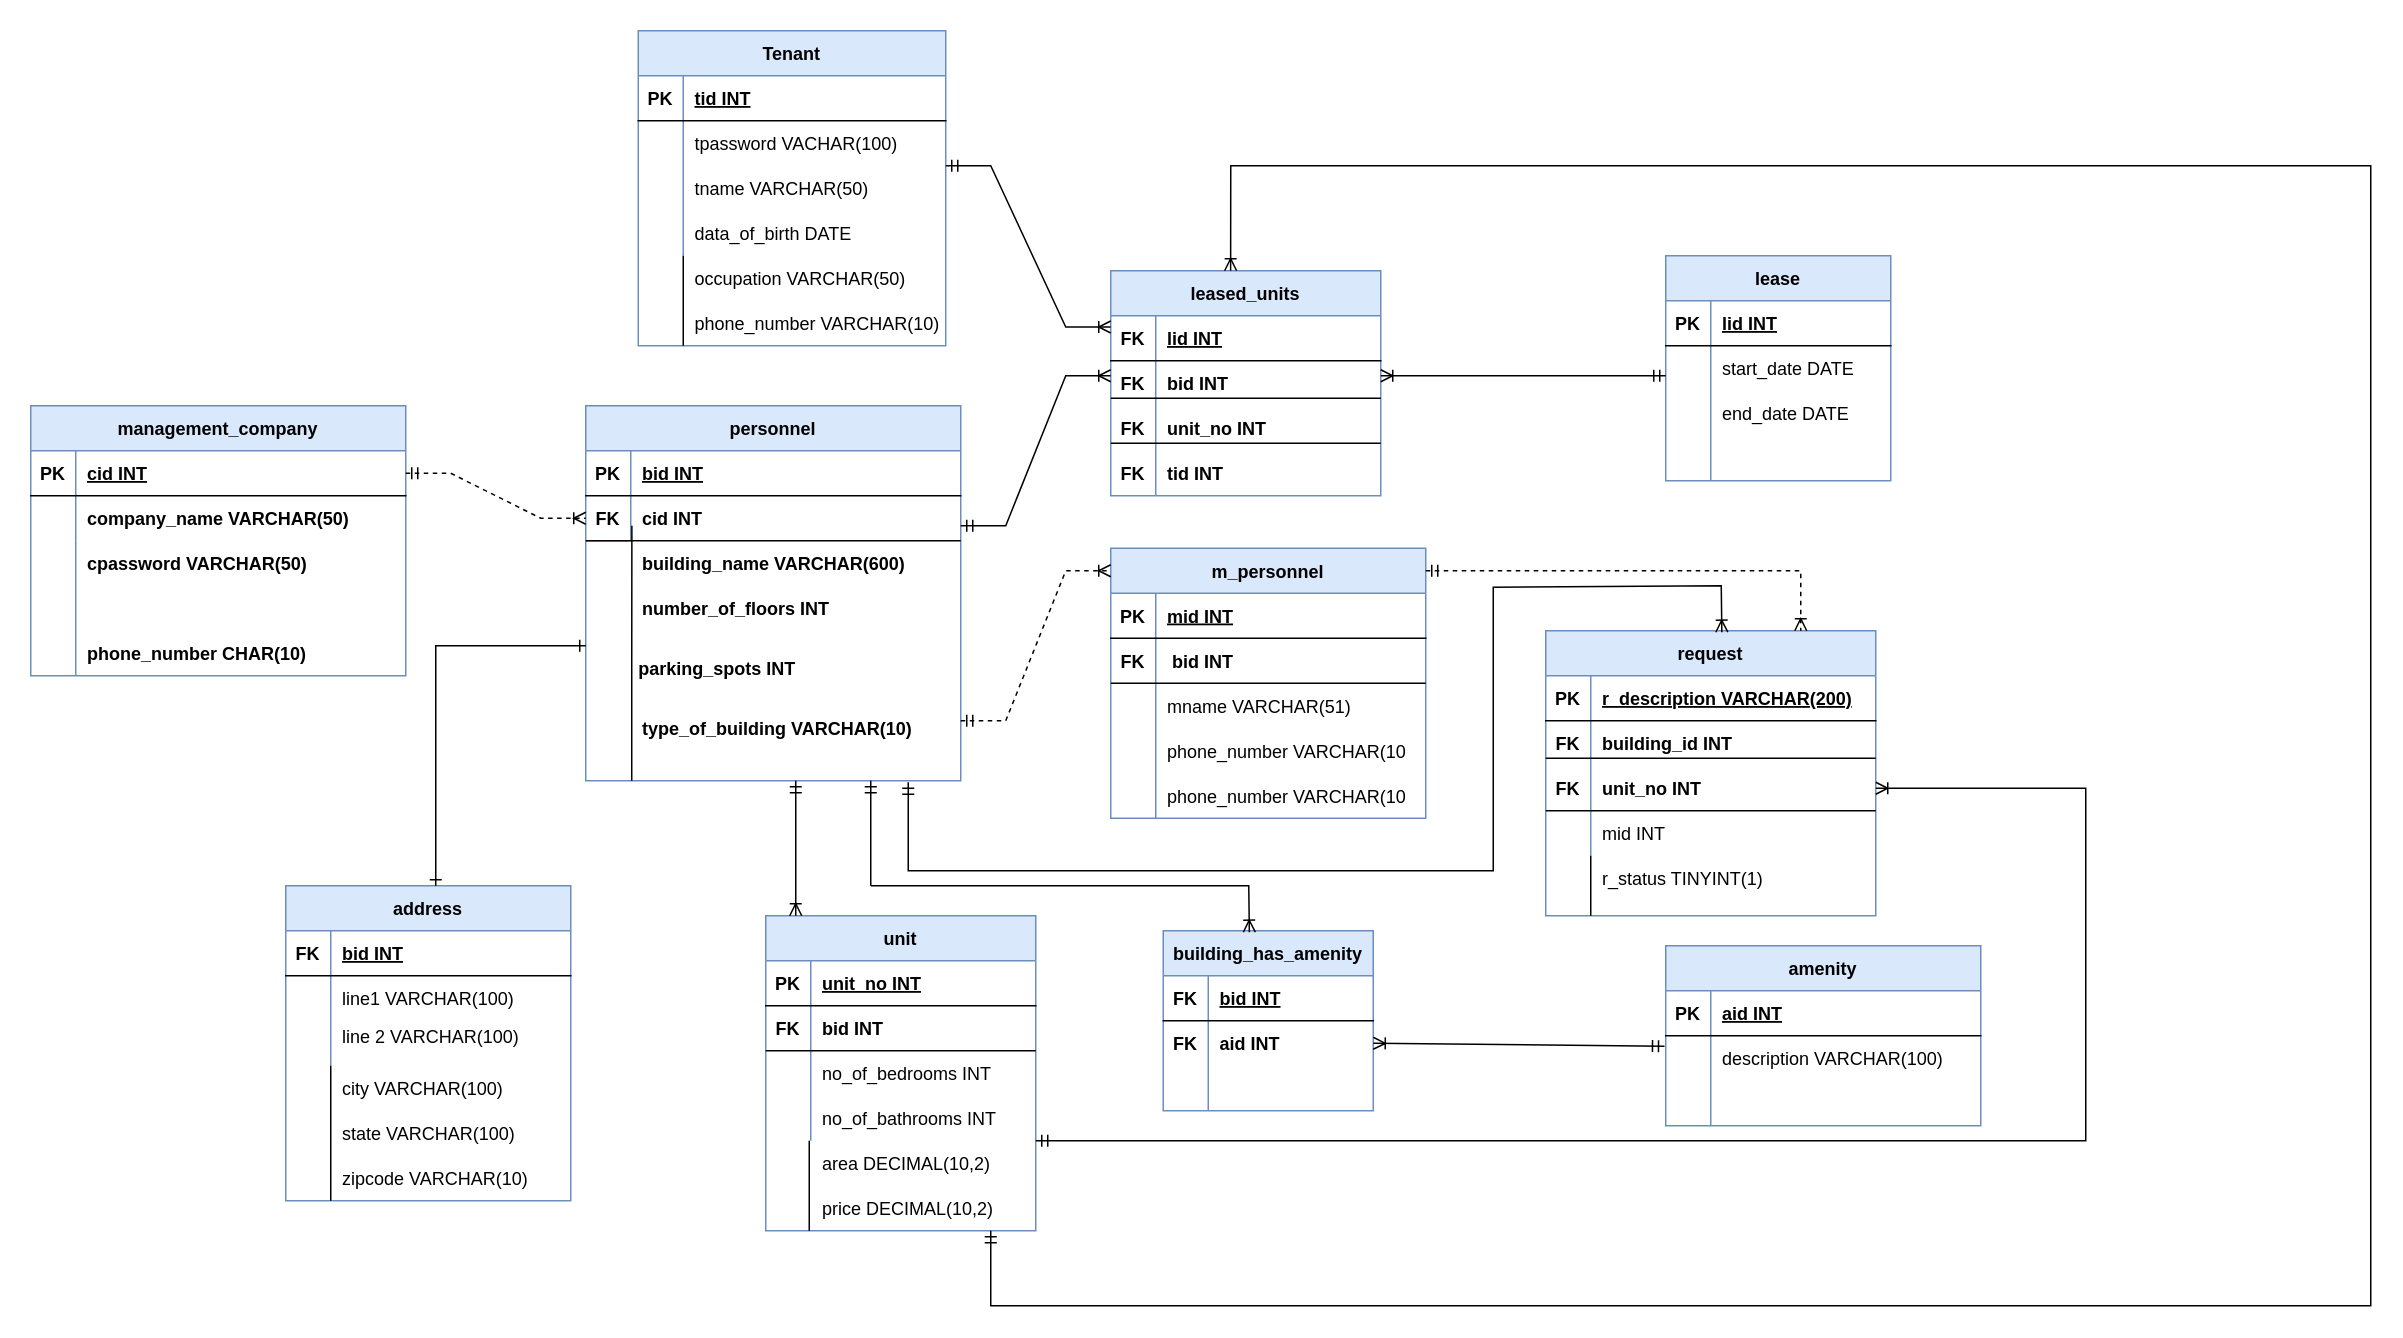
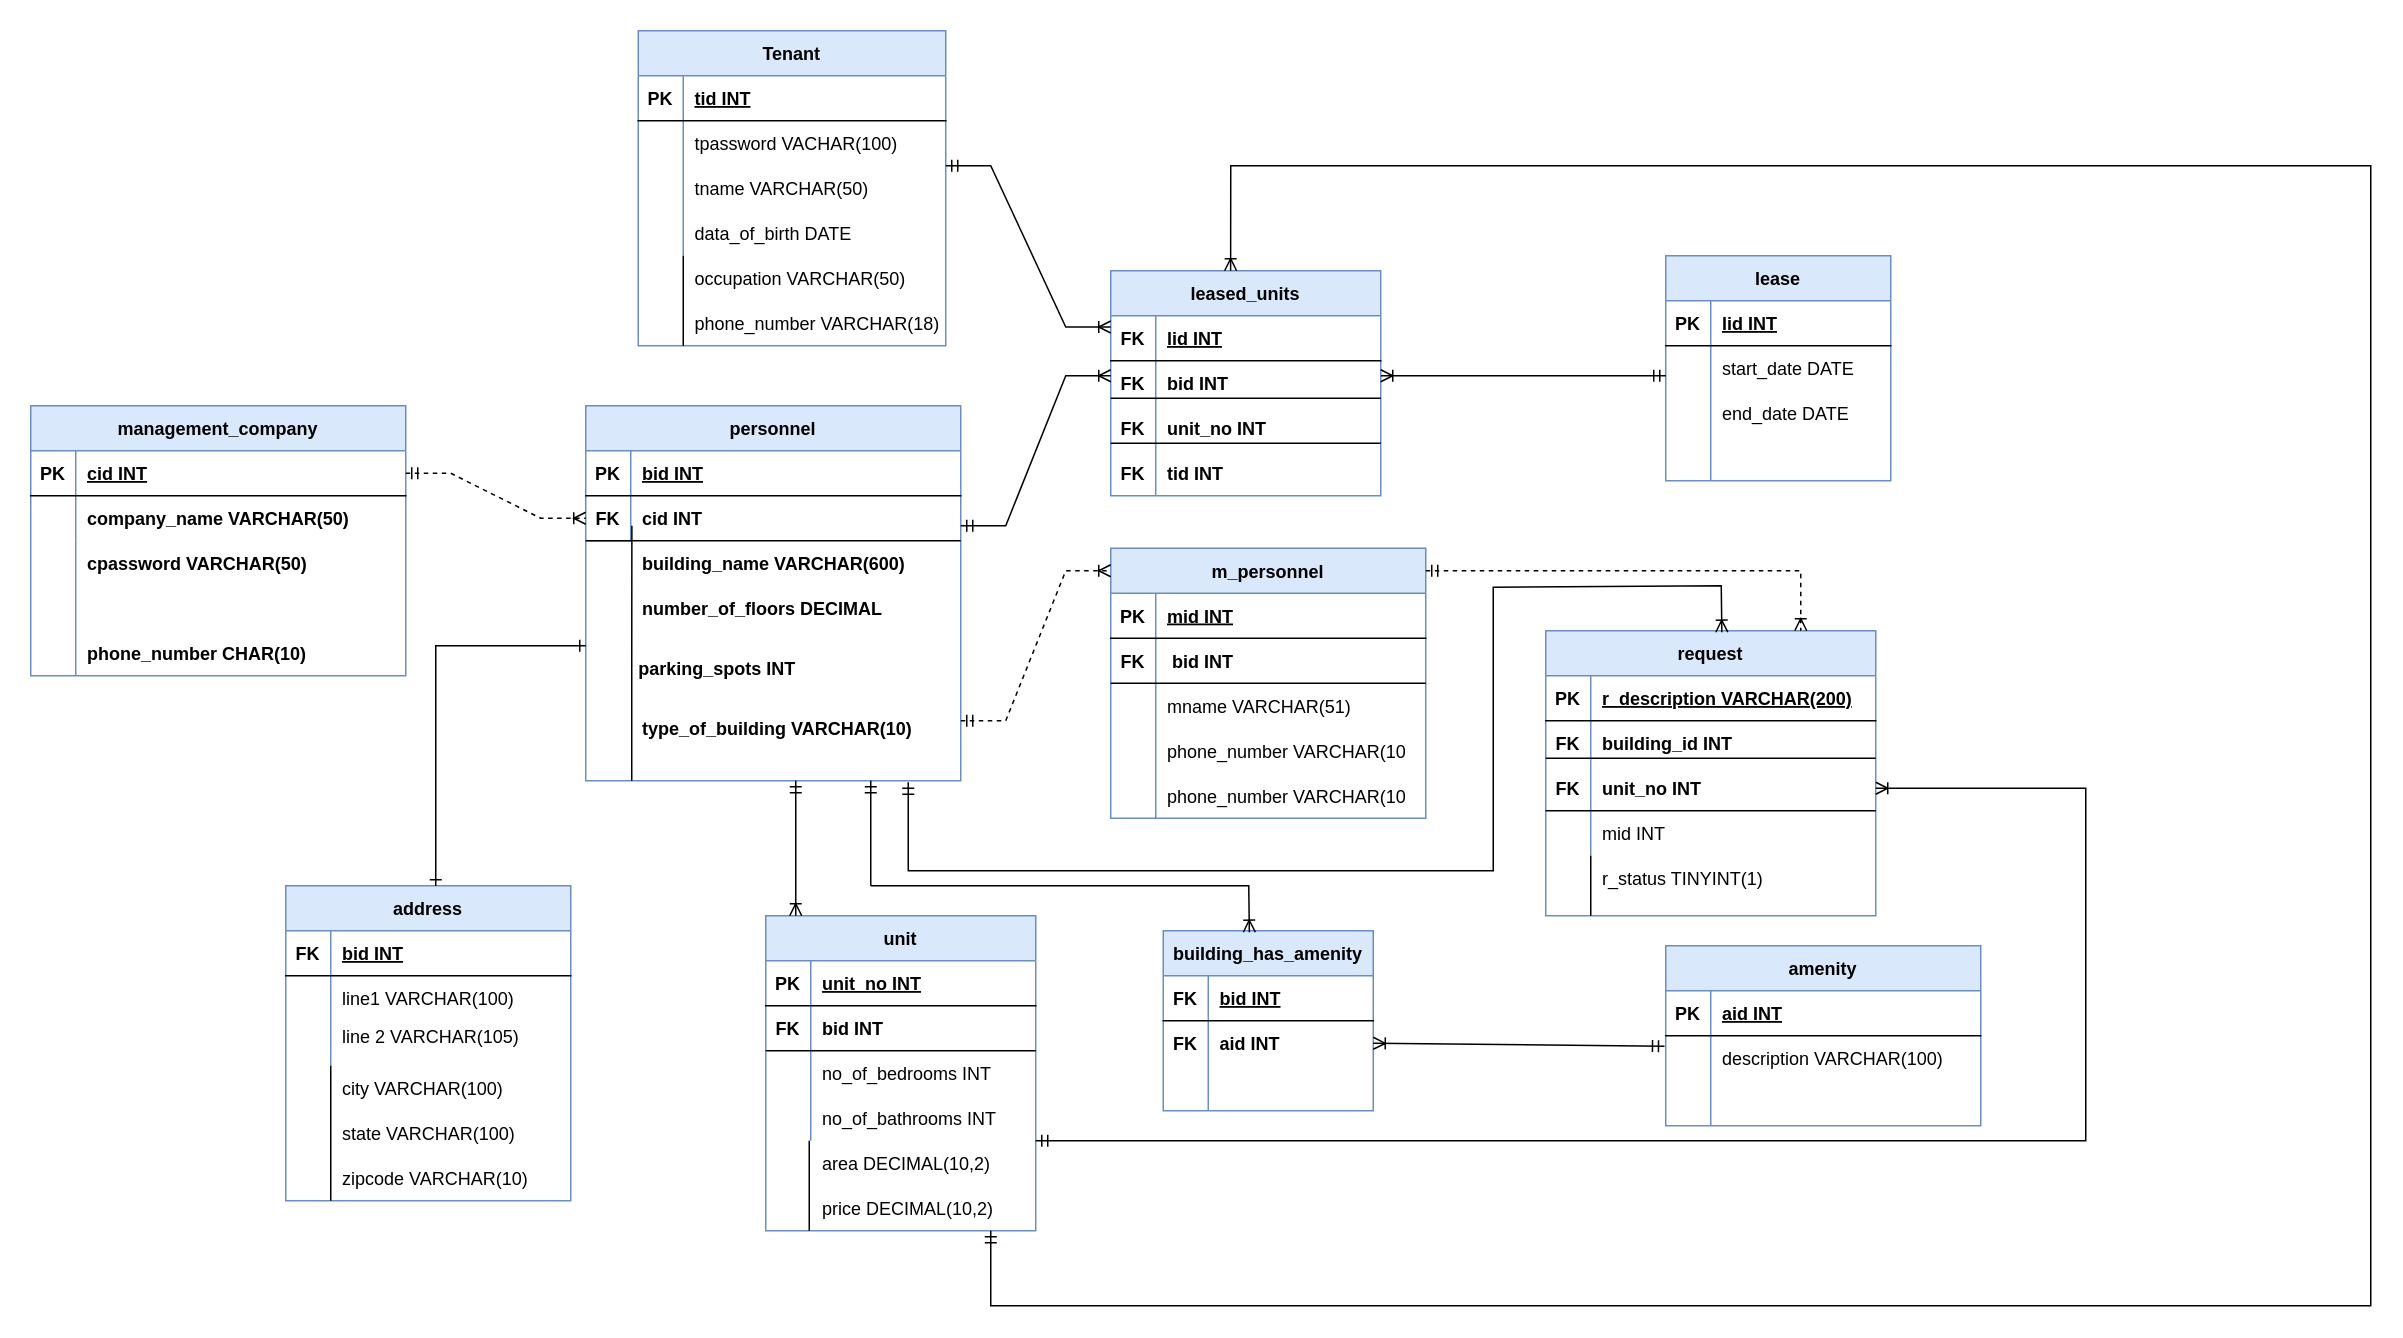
- <mxCell id="65" value="phone_number VARCHAR(10)" style="shape=partialRectangle;connectable=0;fillColor=none;top=0;left=0;bottom=0;right=0;align=left;spacingLeft=6;overflow=hidden;" vertex="1" parent="1"><mxGeometry x="455" y="200" width="175" height="30" as="geometry"><mxRectangle width="150" height="30" as="alternateBounds" /></mxGeometry></mxCell>
+ <mxCell id="65" value="phone_number VARCHAR(18)" style="shape=partialRectangle;connectable=0;fillColor=none;top=0;left=0;bottom=0;right=0;align=left;spacingLeft=6;overflow=hidden;" vertex="1" parent="1"><mxGeometry x="455" y="200" width="175" height="30" as="geometry"><mxRectangle width="150" height="30" as="alternateBounds" /></mxGeometry></mxCell>
- <mxCell id="24" value="number_of_floors INT" style="shape=partialRectangle;overflow=hidden;connectable=0;fillColor=none;top=0;left=0;bottom=0;right=0;align=left;spacingLeft=6;fontStyle=1" parent="22" vertex="1"><mxGeometry width="220" height="30" as="geometry"><mxRectangle width="220" height="30" as="alternateBounds" /></mxGeometry></mxCell>
+ <mxCell id="24" value="number_of_floors DECIMAL" style="shape=partialRectangle;overflow=hidden;connectable=0;fillColor=none;top=0;left=0;bottom=0;right=0;align=left;spacingLeft=6;fontStyle=1" parent="22" vertex="1"><mxGeometry width="220" height="30" as="geometry"><mxRectangle width="220" height="30" as="alternateBounds" /></mxGeometry></mxCell>
- <mxCell id="173" value="line 2 VARCHAR(100)" style="shape=partialRectangle;connectable=0;fillColor=none;top=0;left=0;bottom=0;right=0;align=left;spacingLeft=6;overflow=hidden;" vertex="1" parent="1"><mxGeometry x="220" y="680" width="150" height="20" as="geometry"><mxRectangle width="150" height="30" as="alternateBounds" /></mxGeometry></mxCell>
+ <mxCell id="173" value="line 2 VARCHAR(105)" style="shape=partialRectangle;connectable=0;fillColor=none;top=0;left=0;bottom=0;right=0;align=left;spacingLeft=6;overflow=hidden;" vertex="1" parent="1"><mxGeometry x="220" y="680" width="150" height="20" as="geometry"><mxRectangle width="150" height="30" as="alternateBounds" /></mxGeometry></mxCell>
